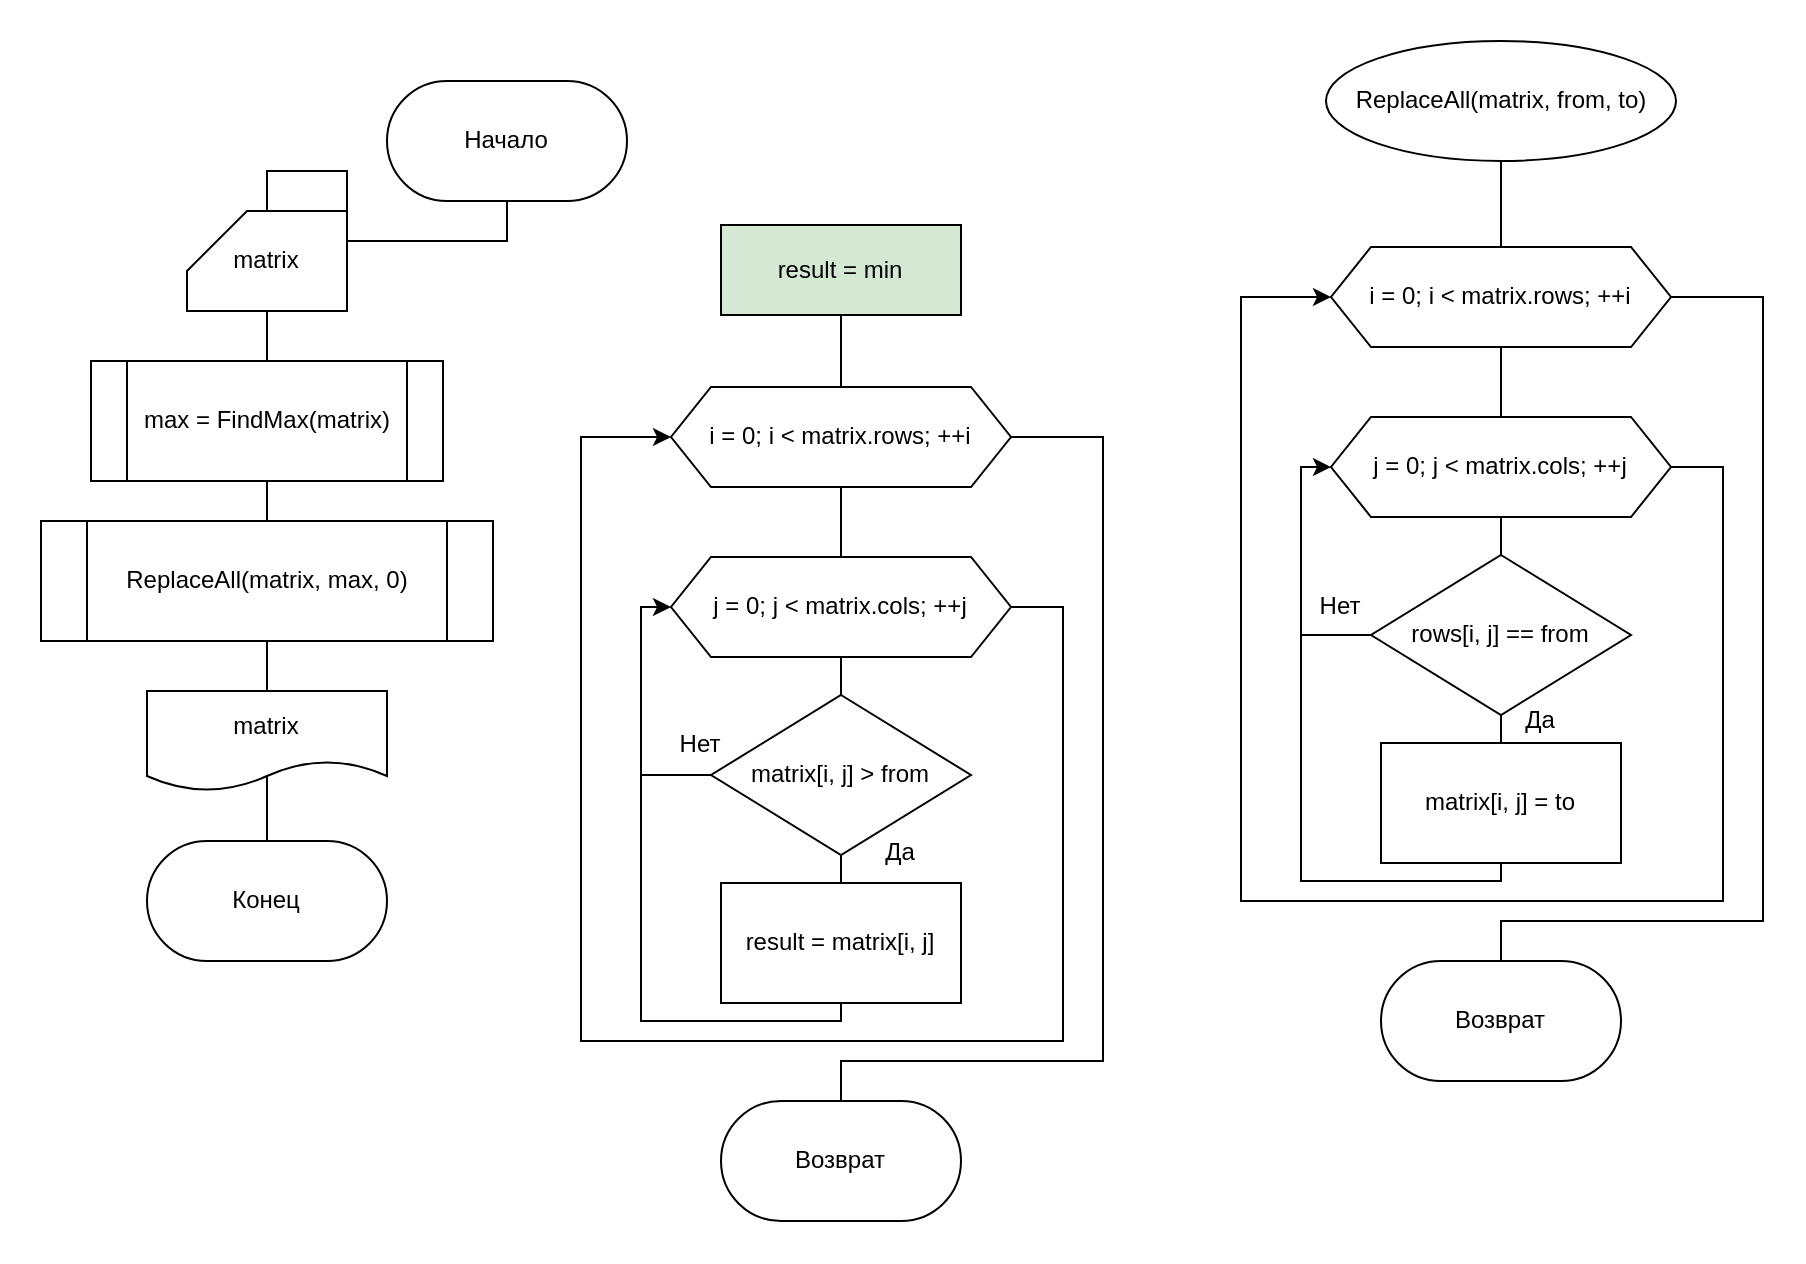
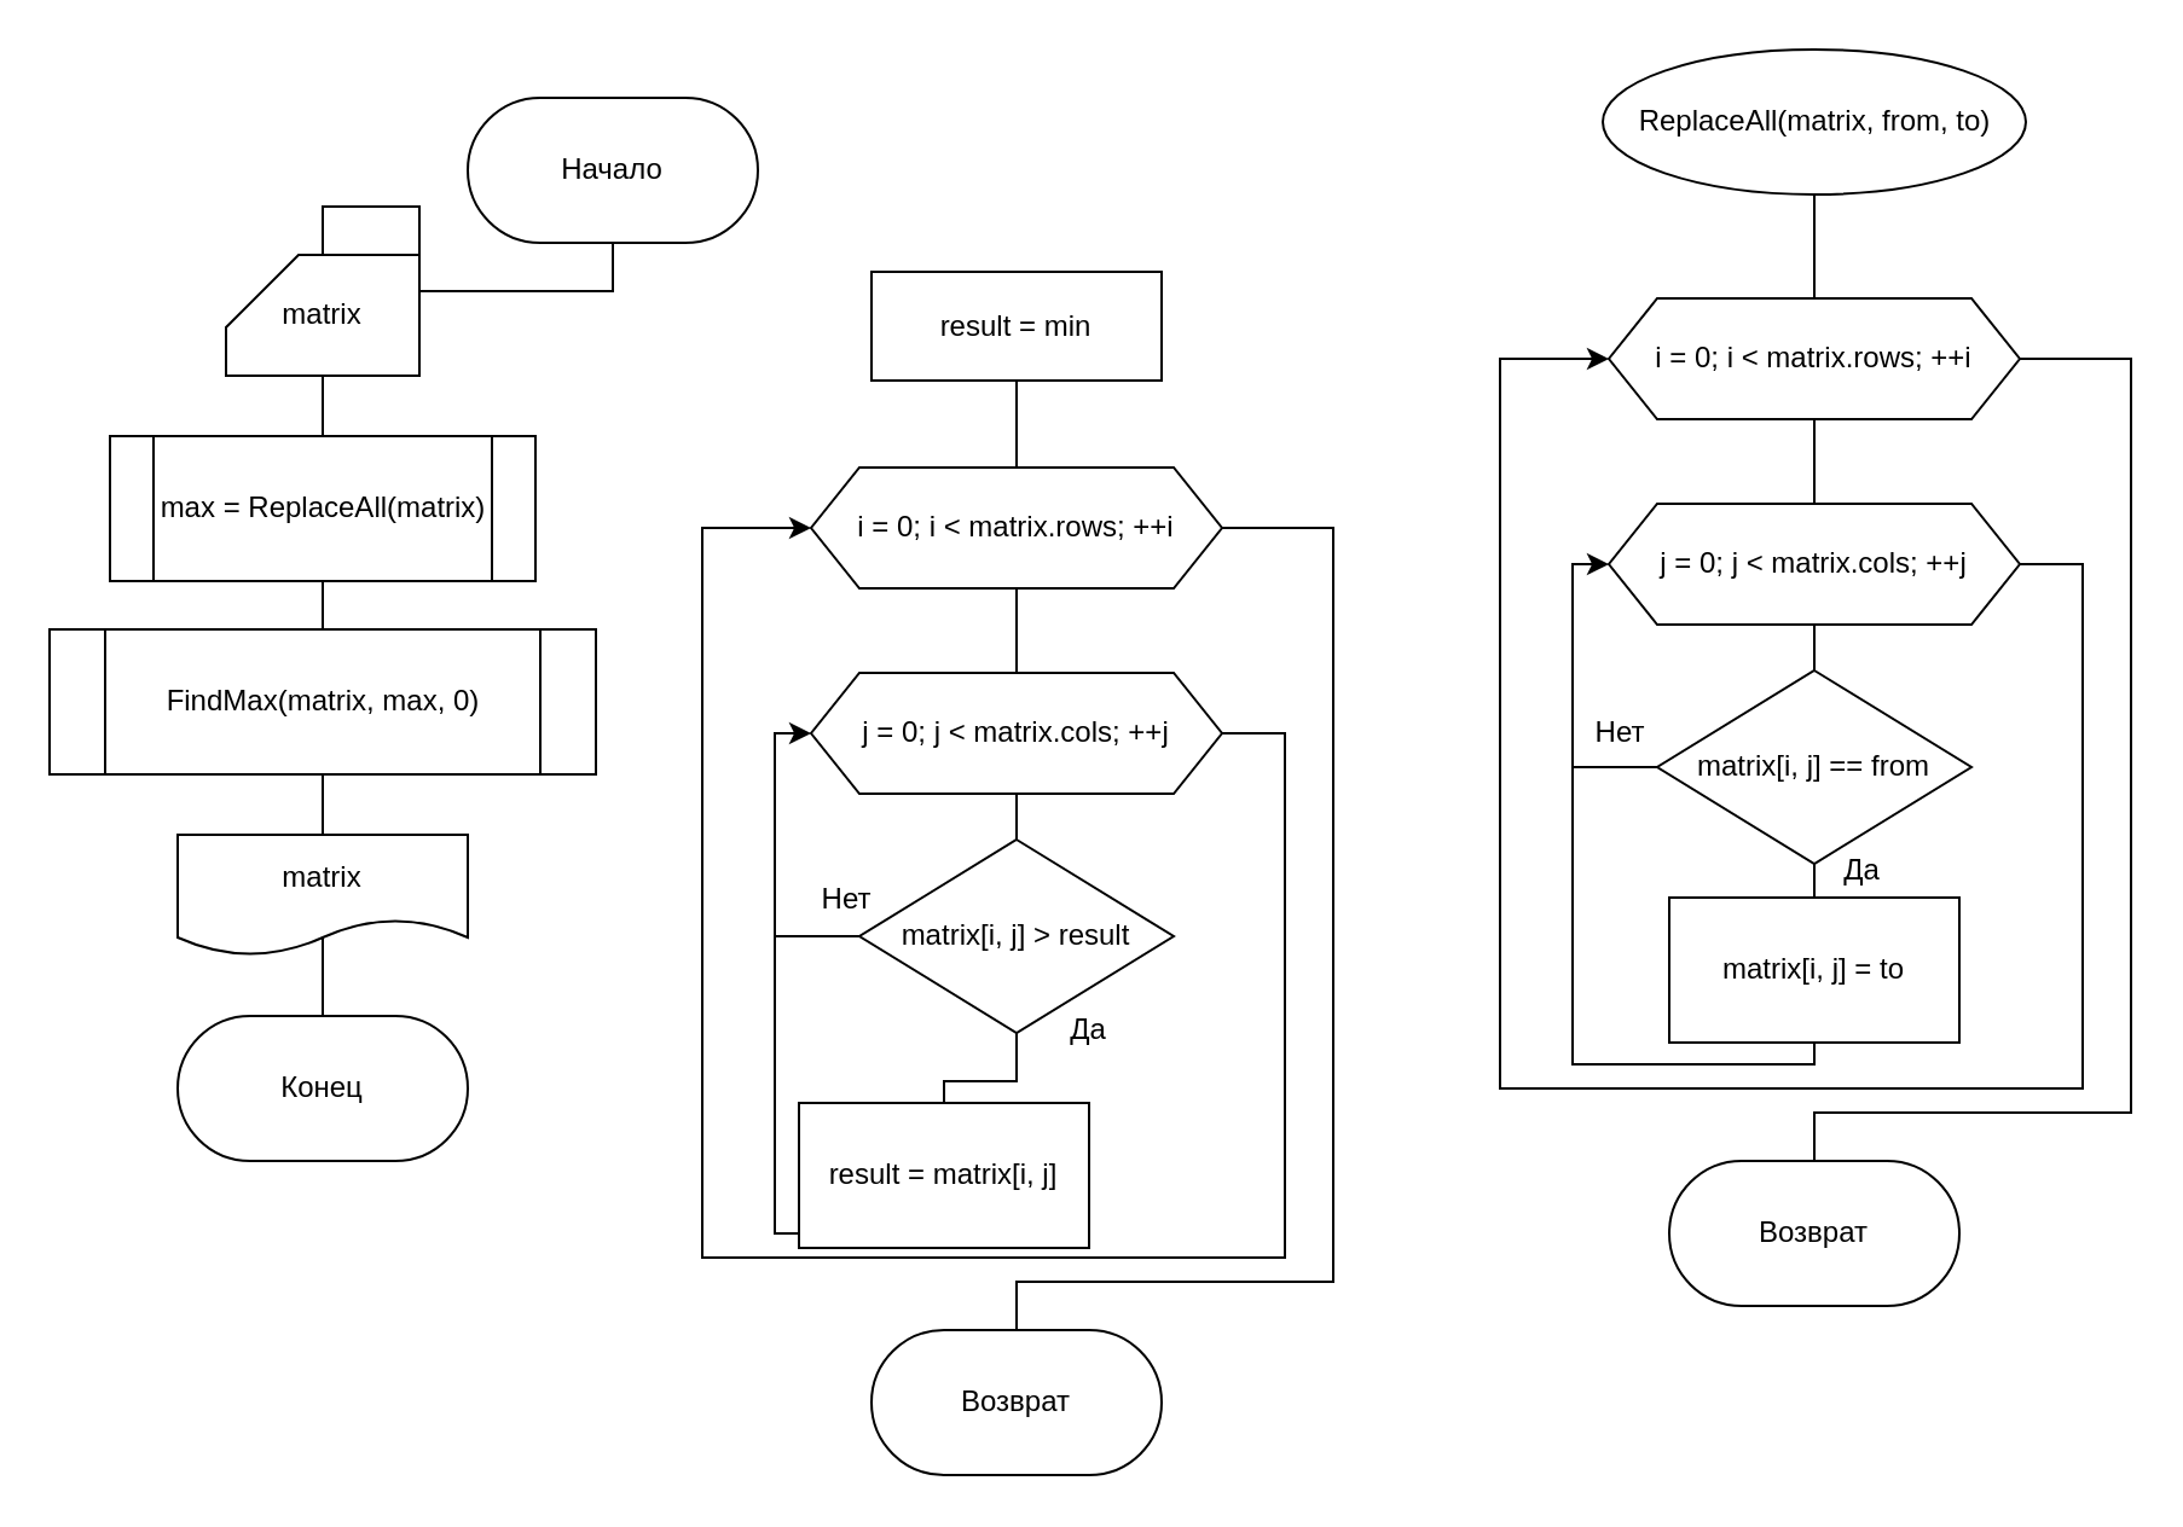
- <mxCell id="17" value="result = min" style="rounded=0;whiteSpace=wrap;html=1;fillColor=#d5e8d4;" parent="1" vertex="1"><mxGeometry x="360" y="112" width="120" height="45" as="geometry" /></mxCell>
+ <mxCell id="17" value="result = min" style="rounded=0;whiteSpace=wrap;html=1;" parent="1" vertex="1"><mxGeometry x="360" y="112" width="120" height="45" as="geometry" /></mxCell>
- <mxCell id="9" value="max = FindMax(matrix)" style="shape=process;whiteSpace=wrap;html=1;backgroundOutline=1;" parent="1" vertex="1"><mxGeometry x="45" y="180" width="176" height="60" as="geometry" /></mxCell>
+ <mxCell id="9" value="max = ReplaceAll(matrix)" style="shape=process;whiteSpace=wrap;html=1;backgroundOutline=1;" parent="1" vertex="1"><mxGeometry x="45" y="180" width="176" height="60" as="geometry" /></mxCell>
- <mxCell id="11" value="ReplaceAll(matrix, max, 0)" style="shape=process;whiteSpace=wrap;html=1;backgroundOutline=1;" parent="1" vertex="1"><mxGeometry x="20" y="260" width="226" height="60" as="geometry" /></mxCell>
+ <mxCell id="11" value="FindMax(matrix, max, 0)" style="shape=process;whiteSpace=wrap;html=1;backgroundOutline=1;" parent="1" vertex="1"><mxGeometry x="20" y="260" width="226" height="60" as="geometry" /></mxCell>
- <mxCell id="35" value="rows[i, j] == from" style="rhombus;whiteSpace=wrap;html=1;" parent="1" vertex="1"><mxGeometry x="685" y="277" width="130" height="80" as="geometry" /></mxCell>
+ <mxCell id="35" value="matrix[i, j] == from" style="rhombus;whiteSpace=wrap;html=1;" parent="1" vertex="1"><mxGeometry x="685" y="277" width="130" height="80" as="geometry" /></mxCell>
- <mxCell id="20" value="matrix[i, j] &amp;gt; from" style="rhombus;whiteSpace=wrap;html=1;" parent="1" vertex="1"><mxGeometry x="355" y="347" width="130" height="80" as="geometry" /></mxCell>
+ <mxCell id="20" value="matrix[i, j] &amp;gt; result" style="rhombus;whiteSpace=wrap;html=1;" parent="1" vertex="1"><mxGeometry x="355" y="347" width="130" height="80" as="geometry" /></mxCell>
- <mxCell id="22" value="result = matrix[i, j]" style="rounded=0;whiteSpace=wrap;html=1;" parent="1" vertex="1"><mxGeometry x="360" y="441" width="120" height="60" as="geometry" /></mxCell>
+ <mxCell id="22" value="result = matrix[i, j]" style="rounded=0;whiteSpace=wrap;html=1;" parent="1" vertex="1"><mxGeometry x="330" y="456" width="120" height="60" as="geometry" /></mxCell>
